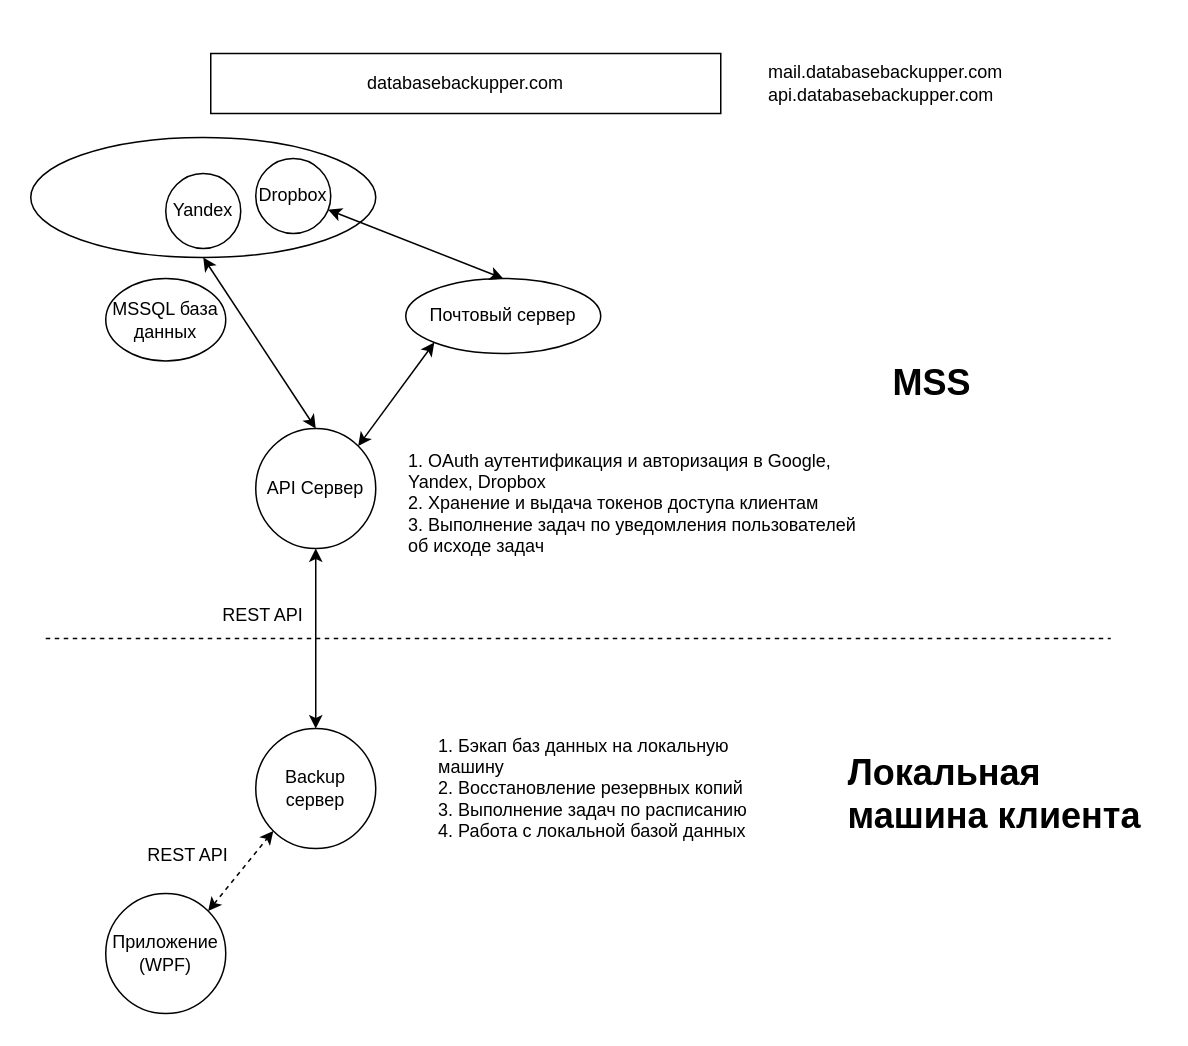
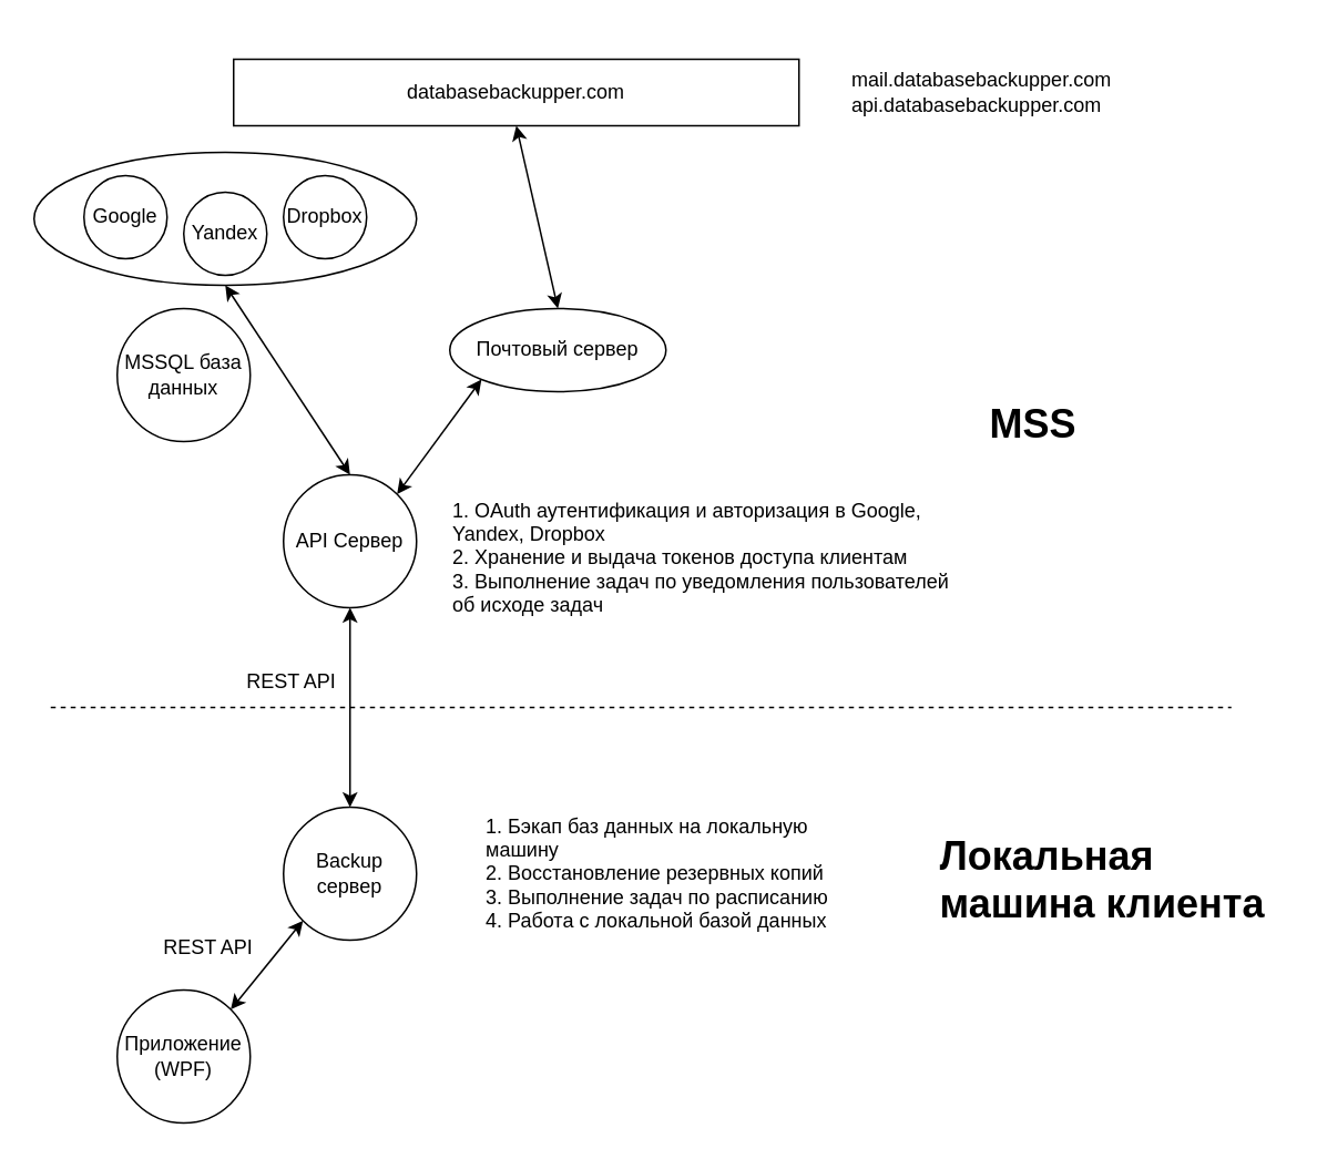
+ <mxCell id="19" value="Google" style="ellipse;whiteSpace=wrap;html=1;aspect=fixed;align=center;" parent="1" vertex="1"><mxGeometry x="50" y="105" width="50" height="50" as="geometry" /></mxCell>
- <mxCell id="18" value="" style="endArrow=classic;startArrow=classic;html=1;exitX=0.5;exitY=0;exitDx=0;exitDy=0;" parent="1" source="3" target="21" edge="1"><mxGeometry width="50" height="50" relative="1" as="geometry"><mxPoint x="350" y="275" as="sourcePoint" /><mxPoint x="400" y="225" as="targetPoint" /></mxGeometry></mxCell>
+ <mxCell id="18" value="" style="endArrow=classic;startArrow=classic;html=1;exitX=0.5;exitY=0;exitDx=0;exitDy=0;entryX=0.5;entryY=1;entryDx=0;entryDy=0;" parent="1" source="3" target="8" edge="1"><mxGeometry width="50" height="50" relative="1" as="geometry"><mxPoint x="350" y="275" as="sourcePoint" /><mxPoint x="400" y="225" as="targetPoint" /></mxGeometry></mxCell>
- <mxCell id="5" value="MSSQL база данных" style="ellipse;whiteSpace=wrap;html=1;aspect=fixed;" parent="1" vertex="1"><mxGeometry x="70" y="185" width="80" height="55" as="geometry" /></mxCell>
+ <mxCell id="5" value="MSSQL база данных" style="ellipse;whiteSpace=wrap;html=1;aspect=fixed;" parent="1" vertex="1"><mxGeometry x="70" y="185" width="80" height="80" as="geometry" /></mxCell>
- <mxCell id="10" value="" style="endArrow=classic;startArrow=classic;html=1;exitX=1;exitY=0;exitDx=0;exitDy=0;entryX=0;entryY=1;entryDx=0;entryDy=0;dashed=1;" parent="1" source="7" target="6" edge="1"><mxGeometry width="50" height="50" relative="1" as="geometry"><mxPoint x="350" y="475" as="sourcePoint" /><mxPoint x="400" y="425" as="targetPoint" /></mxGeometry></mxCell>
+ <mxCell id="10" value="" style="endArrow=classic;startArrow=classic;html=1;exitX=1;exitY=0;exitDx=0;exitDy=0;entryX=0;entryY=1;entryDx=0;entryDy=0;" parent="1" source="7" target="6" edge="1"><mxGeometry width="50" height="50" relative="1" as="geometry"><mxPoint x="350" y="475" as="sourcePoint" /><mxPoint x="400" y="425" as="targetPoint" /></mxGeometry></mxCell>
